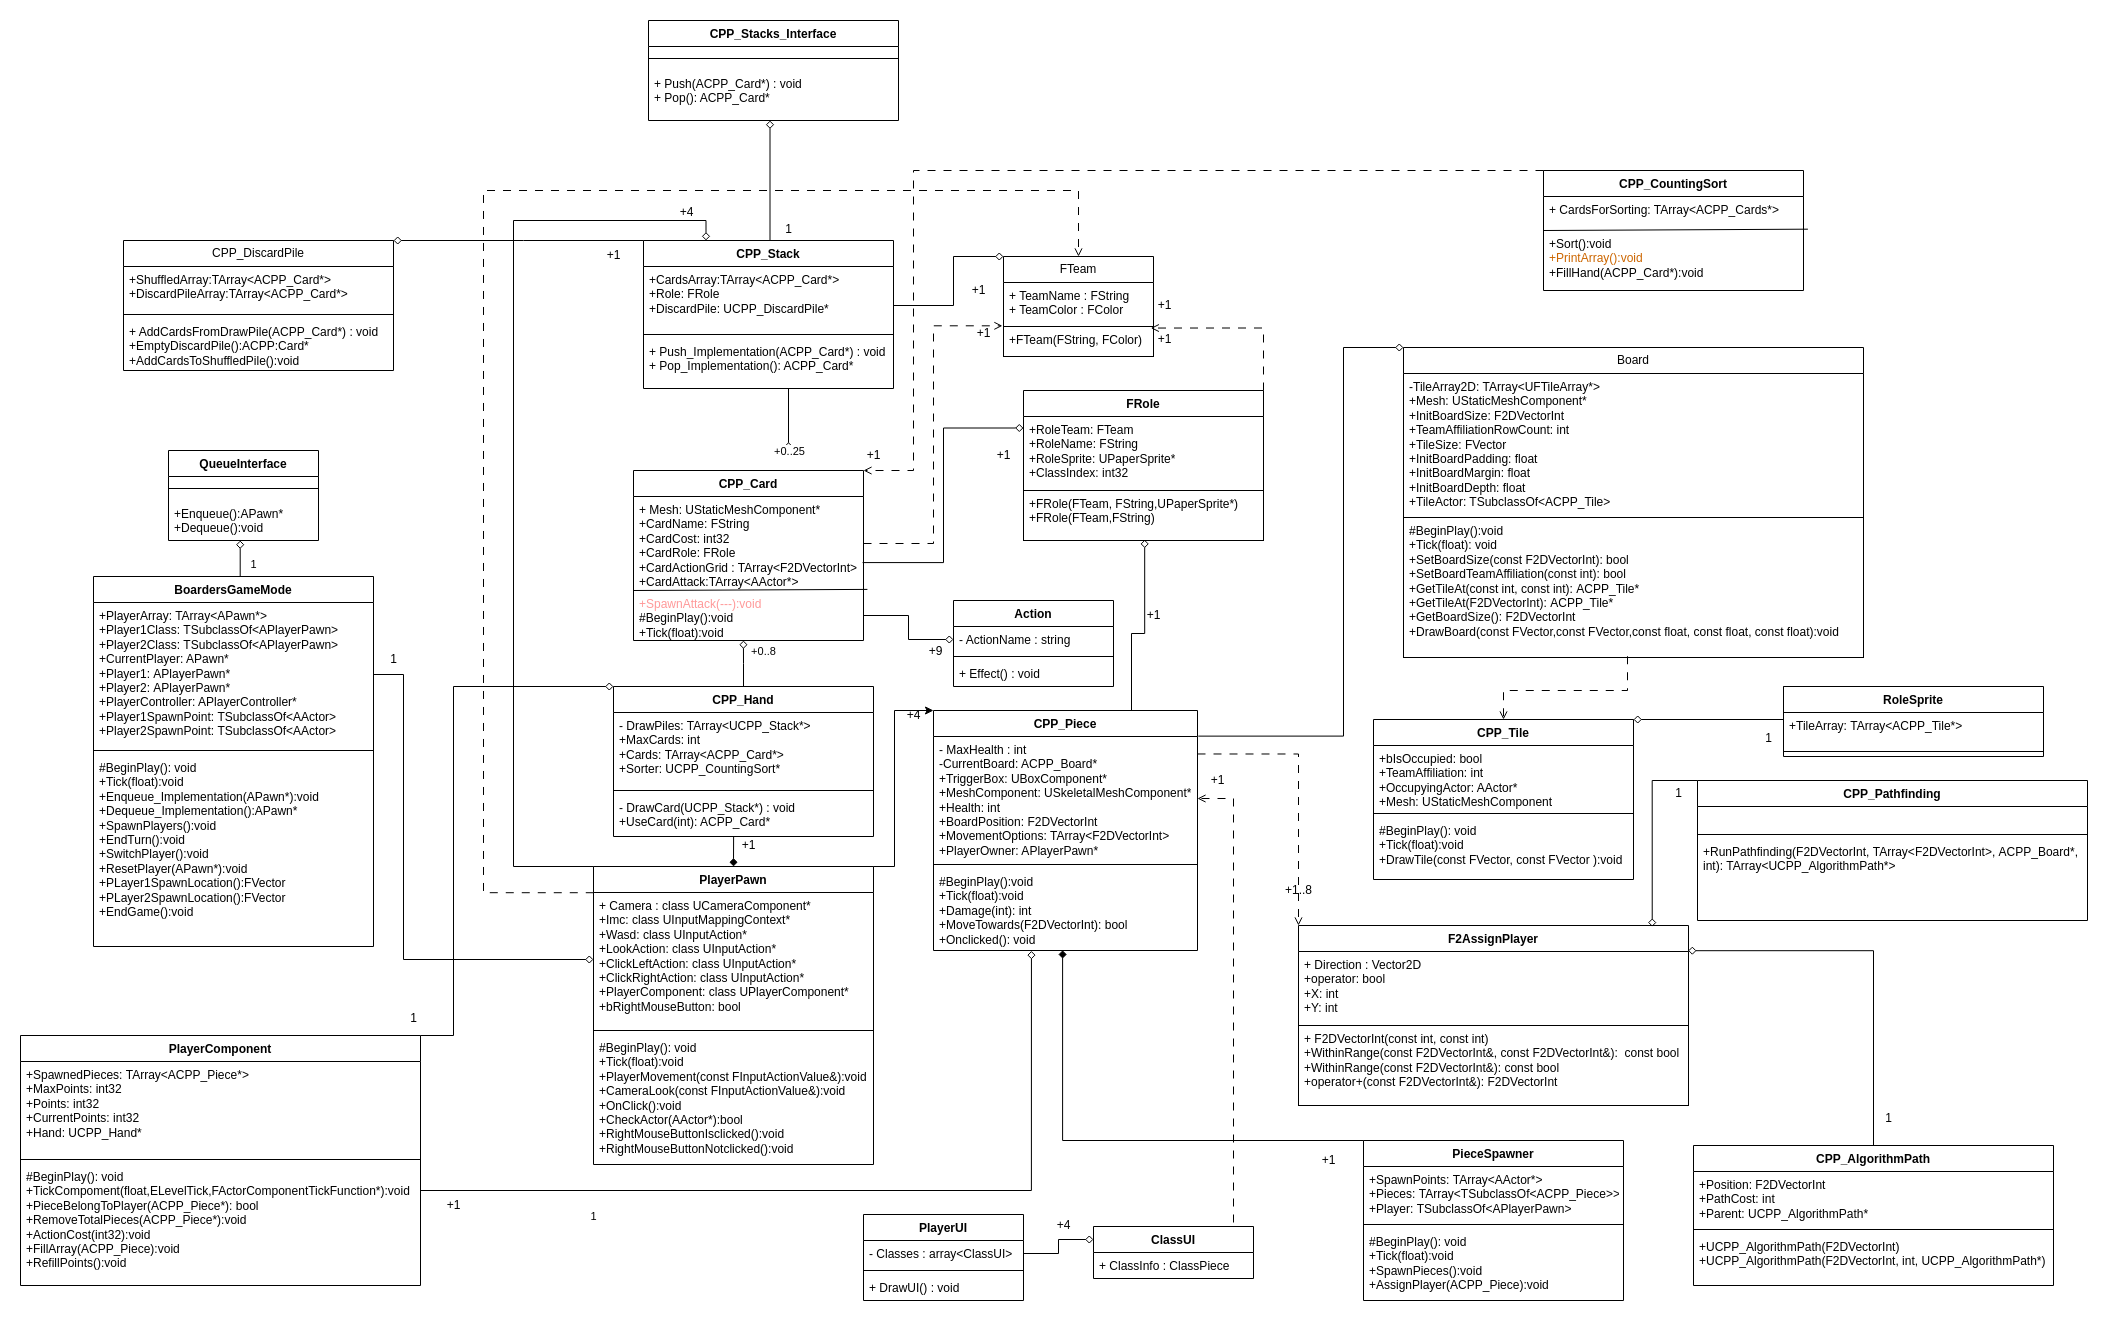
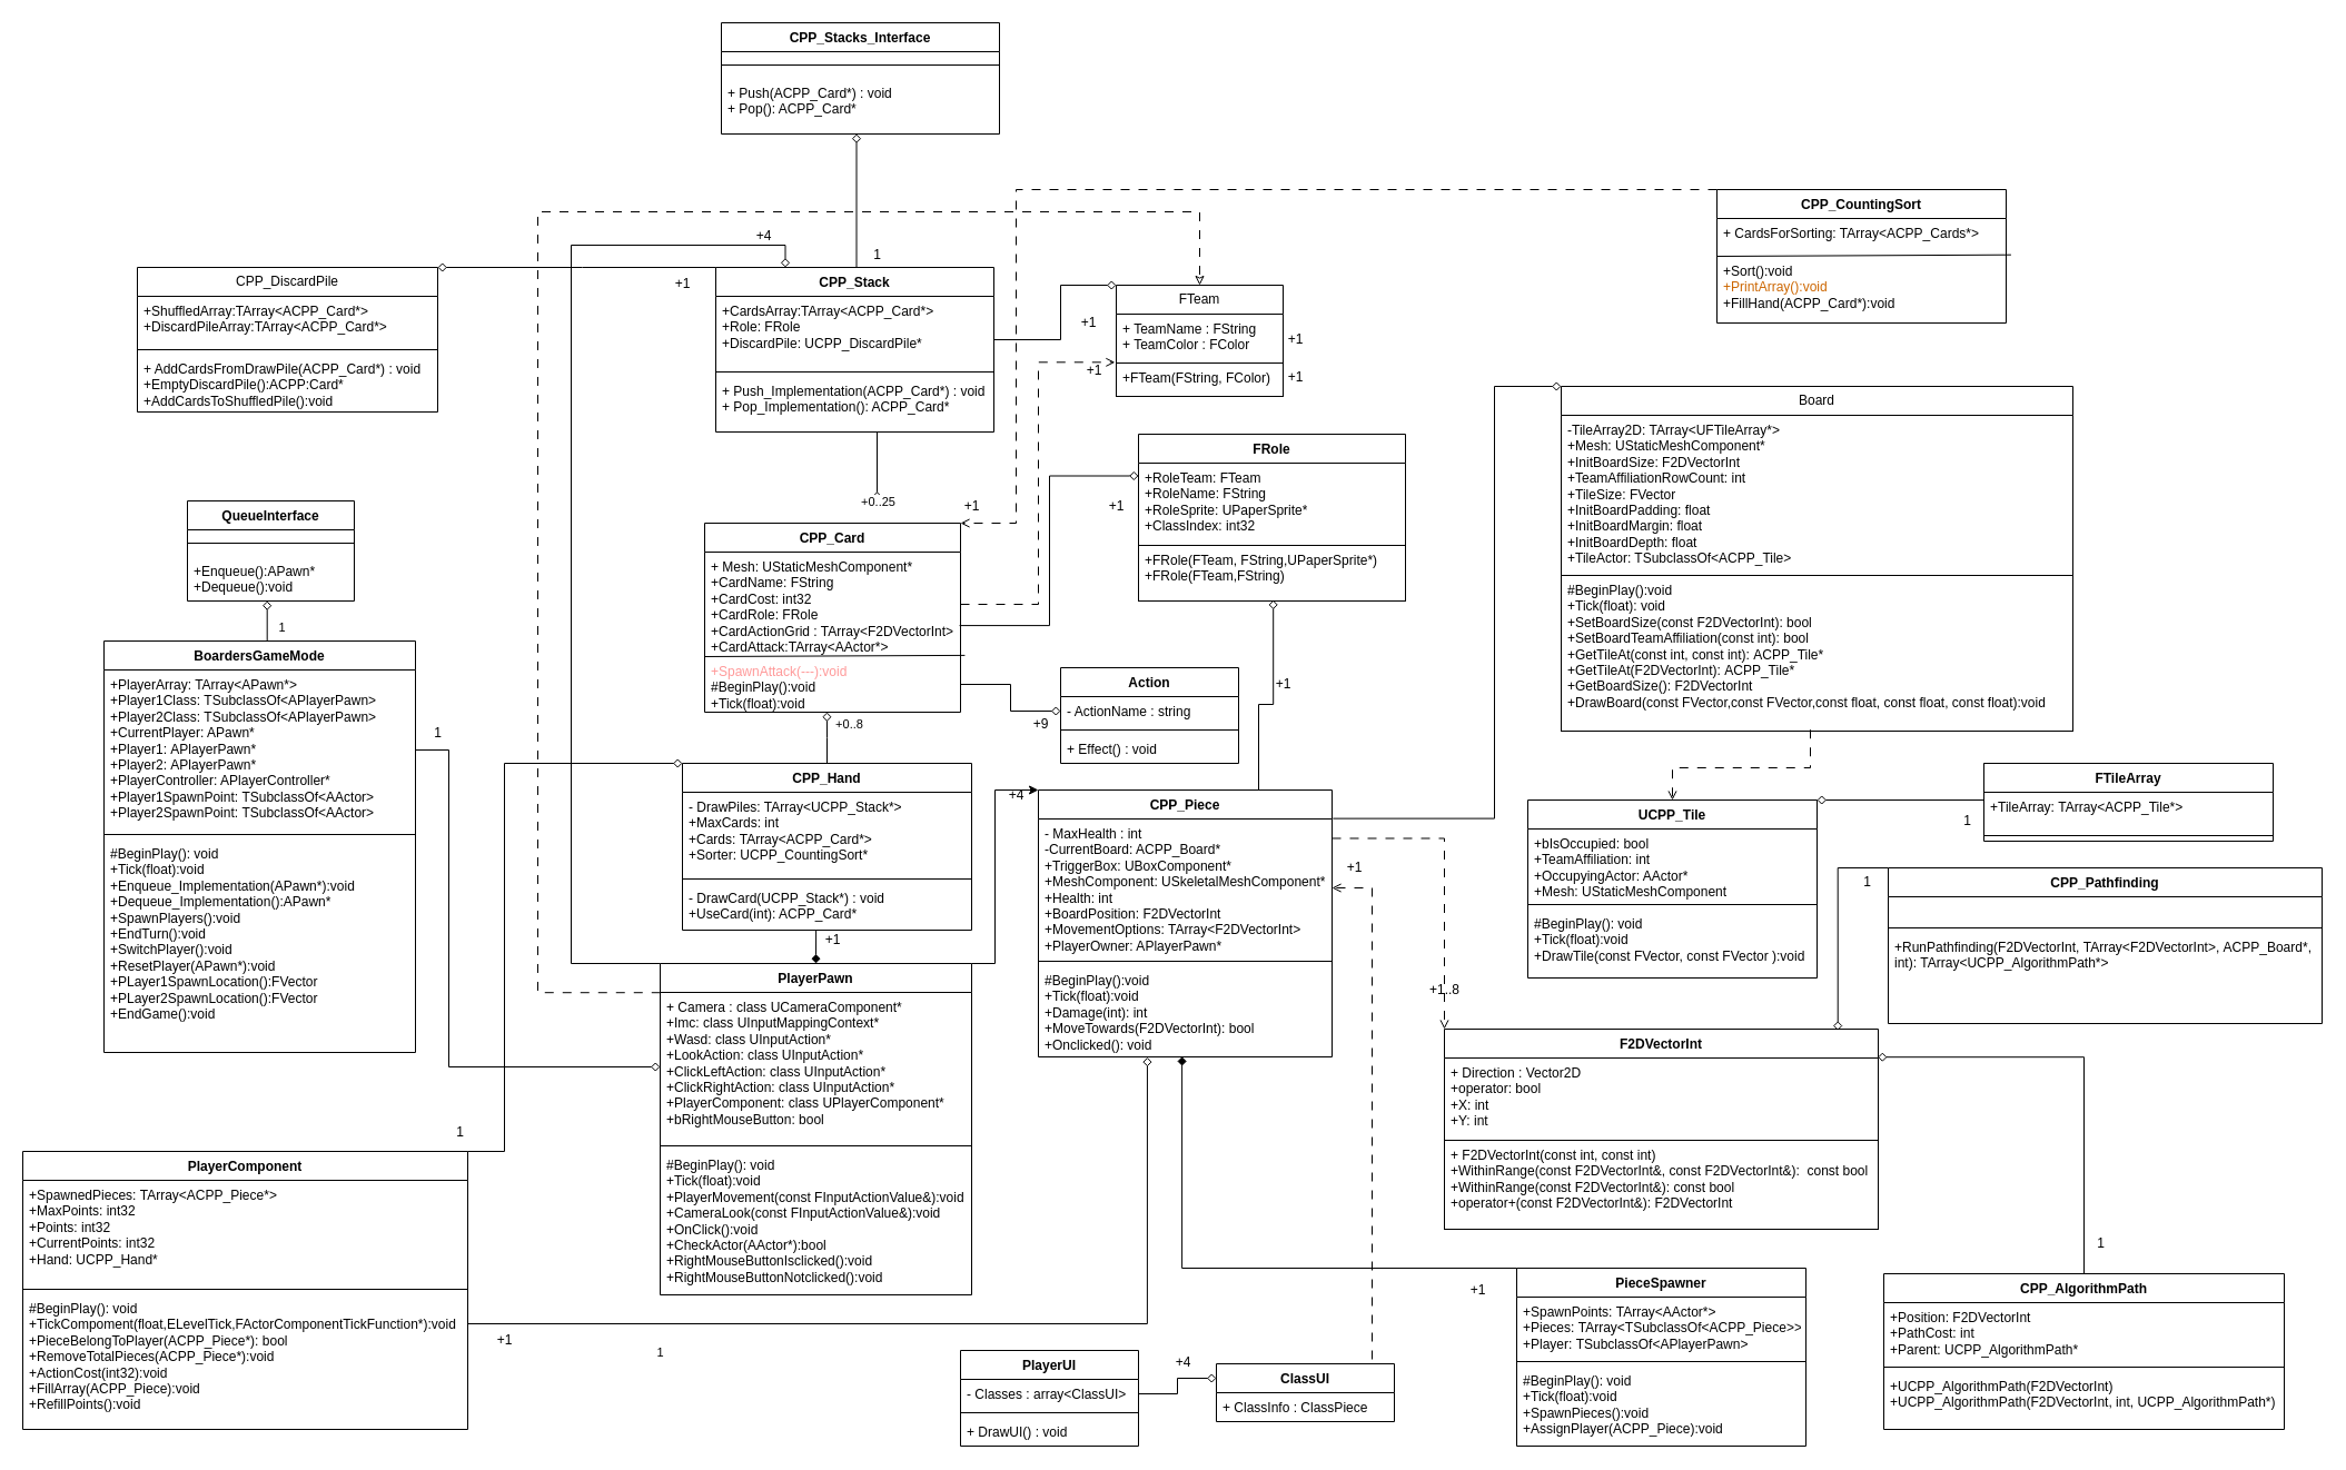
- <mxCell id="29" style="edgeStyle=orthogonalEdgeStyle;rounded=0;orthogonalLoop=1;jettySize=auto;html=1;entryX=0.5;entryY=0;entryDx=0;entryDy=0;dashed=1;dashPattern=8 8;endArrow=open;endFill=0;exitX=0.001;exitY=0.088;exitDx=0;exitDy=0;exitPerimeter=0;" parent="1" source="19" target="24" edge="1"><mxGeometry relative="1" as="geometry"><Array as="points"><mxPoint x="483" y="892" /><mxPoint x="483" y="190" /><mxPoint x="1078" y="190" /></Array><mxPoint x="932" y="970" as="sourcePoint" /></mxGeometry></mxCell>
+ <mxCell id="29" style="edgeStyle=orthogonalEdgeStyle;rounded=0;orthogonalLoop=1;jettySize=auto;html=1;entryX=0.5;entryY=0;entryDx=0;entryDy=0;dashed=1;dashPattern=8 8;endArrow=classic;endFill=0;exitX=0.001;exitY=0.088;exitDx=0;exitDy=0;exitPerimeter=0;" parent="1" source="19" target="24" edge="1"><mxGeometry relative="1" as="geometry"><Array as="points"><mxPoint x="483" y="892" /><mxPoint x="483" y="190" /><mxPoint x="1078" y="190" /></Array><mxPoint x="932" y="970" as="sourcePoint" /></mxGeometry></mxCell>
- <mxCell id="114" style="edgeStyle=orthogonalEdgeStyle;rounded=0;orthogonalLoop=1;jettySize=auto;html=1;exitX=1;exitY=0;exitDx=0;exitDy=0;entryX=0.982;entryY=1.035;entryDx=0;entryDy=0;endArrow=open;endFill=0;dashed=1;dashPattern=8 8;entryPerimeter=0;" parent="1" source="31" target="25" edge="1"><mxGeometry relative="1" as="geometry"><mxPoint x="1143" y="321" as="targetPoint" /></mxGeometry></mxCell>
- <mxCell id="99" value="RoleSprite" style="swimlane;fontStyle=1;align=center;verticalAlign=top;childLayout=stackLayout;horizontal=1;startSize=26;horizontalStack=0;resizeParent=1;resizeParentMax=0;resizeLast=0;collapsible=1;marginBottom=0;whiteSpace=wrap;html=1;" vertex="1" parent="1"><mxGeometry x="1783" y="686" width="260" height="70" as="geometry" /></mxCell>
+ <mxCell id="99" value="FTileArray" style="swimlane;fontStyle=1;align=center;verticalAlign=top;childLayout=stackLayout;horizontal=1;startSize=26;horizontalStack=0;resizeParent=1;resizeParentMax=0;resizeLast=0;collapsible=1;marginBottom=0;whiteSpace=wrap;html=1;" vertex="1" parent="1"><mxGeometry x="1783" y="686" width="260" height="70" as="geometry" /></mxCell>
- <mxCell id="93" value="CPP_Tile" style="swimlane;fontStyle=1;align=center;verticalAlign=top;childLayout=stackLayout;horizontal=1;startSize=26;horizontalStack=0;resizeParent=1;resizeParentMax=0;resizeLast=0;collapsible=1;marginBottom=0;whiteSpace=wrap;html=1;" vertex="1" parent="1"><mxGeometry x="1373" y="719" width="260" height="160" as="geometry" /></mxCell>
+ <mxCell id="93" value="UCPP_Tile" style="swimlane;fontStyle=1;align=center;verticalAlign=top;childLayout=stackLayout;horizontal=1;startSize=26;horizontalStack=0;resizeParent=1;resizeParentMax=0;resizeLast=0;collapsible=1;marginBottom=0;whiteSpace=wrap;html=1;" vertex="1" parent="1"><mxGeometry x="1373" y="719" width="260" height="160" as="geometry" /></mxCell>
- <mxCell id="48" value="F2AssignPlayer" style="swimlane;fontStyle=1;align=center;verticalAlign=top;childLayout=stackLayout;horizontal=1;startSize=26;horizontalStack=0;resizeParent=1;resizeParentMax=0;resizeLast=0;collapsible=1;marginBottom=0;whiteSpace=wrap;html=1;" parent="1" vertex="1"><mxGeometry x="1298" y="925" width="390" height="180" as="geometry" /></mxCell>
+ <mxCell id="48" value="F2DVectorInt" style="swimlane;fontStyle=1;align=center;verticalAlign=top;childLayout=stackLayout;horizontal=1;startSize=26;horizontalStack=0;resizeParent=1;resizeParentMax=0;resizeLast=0;collapsible=1;marginBottom=0;whiteSpace=wrap;html=1;" parent="1" vertex="1"><mxGeometry x="1298" y="925" width="390" height="180" as="geometry" /></mxCell>
